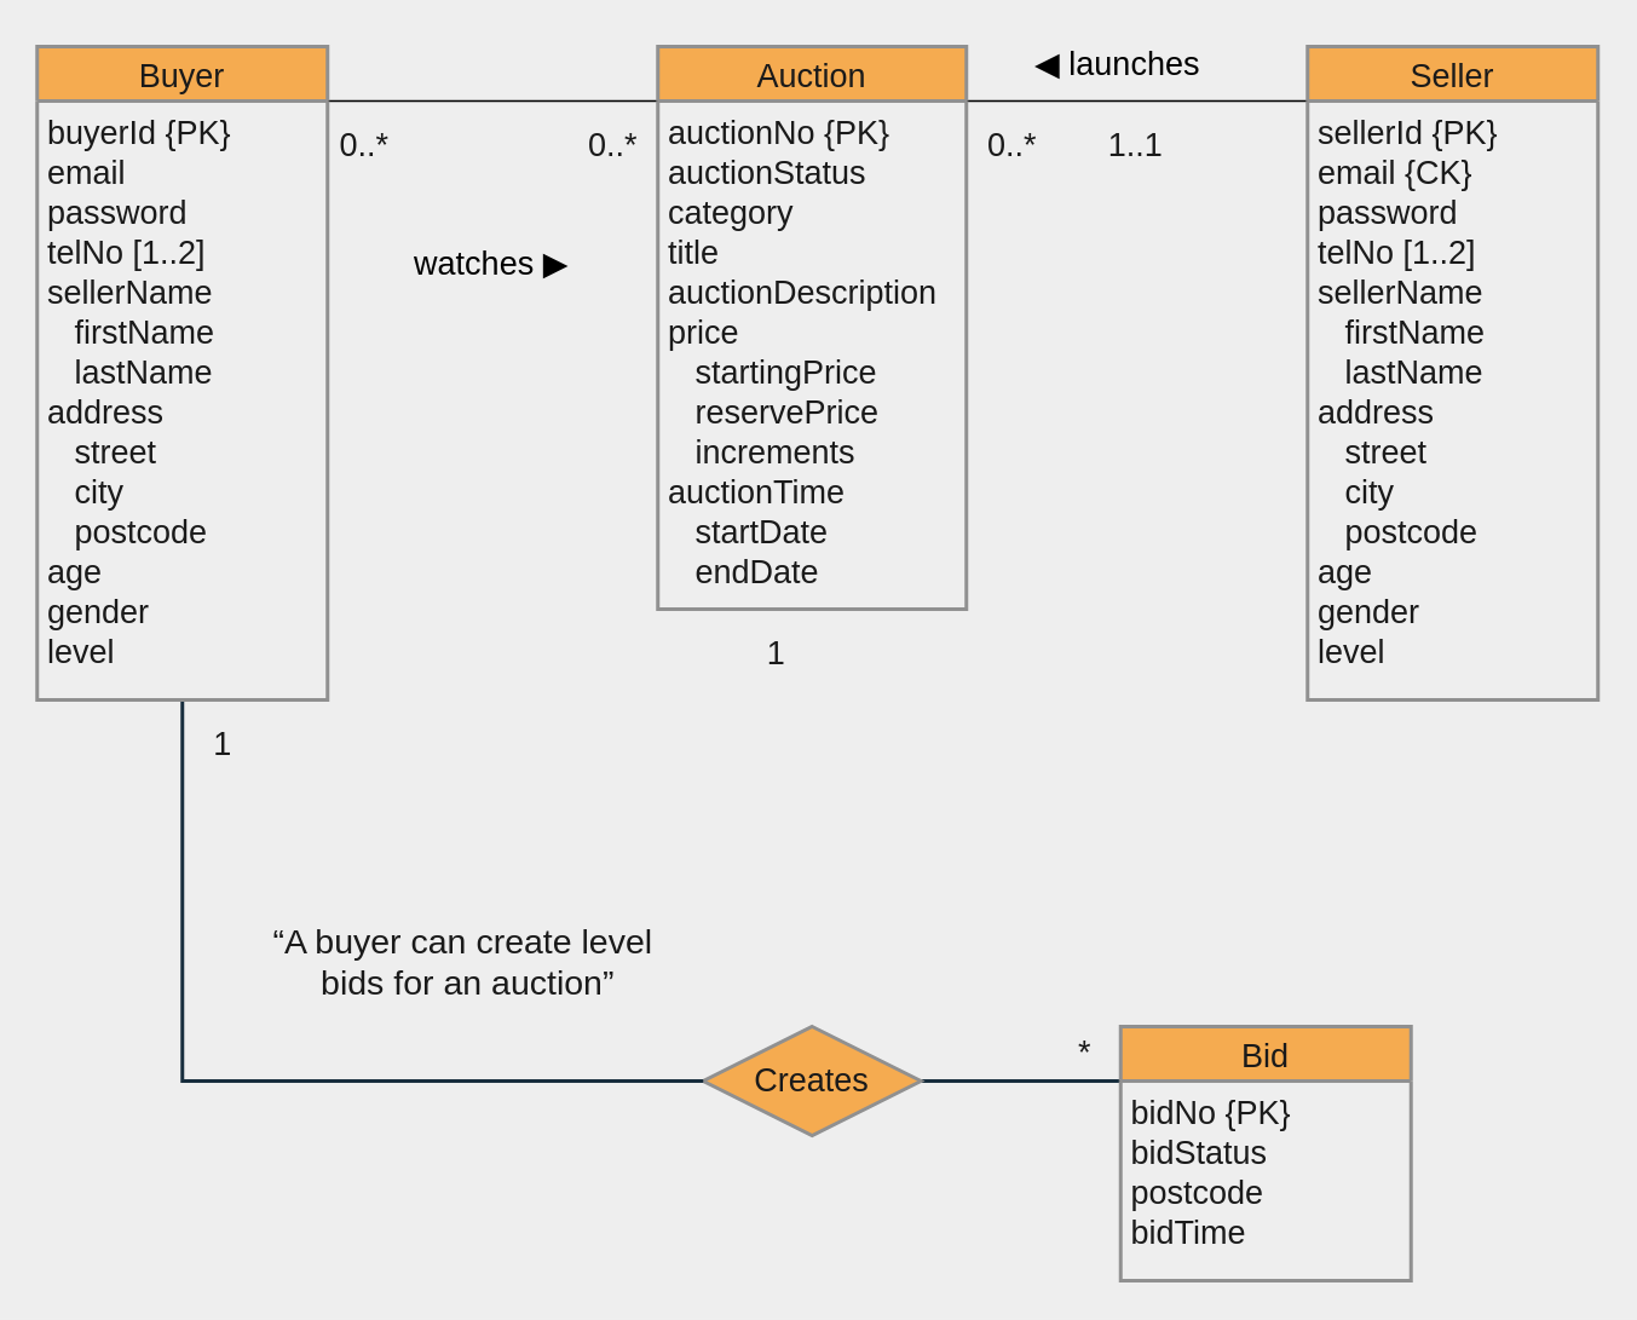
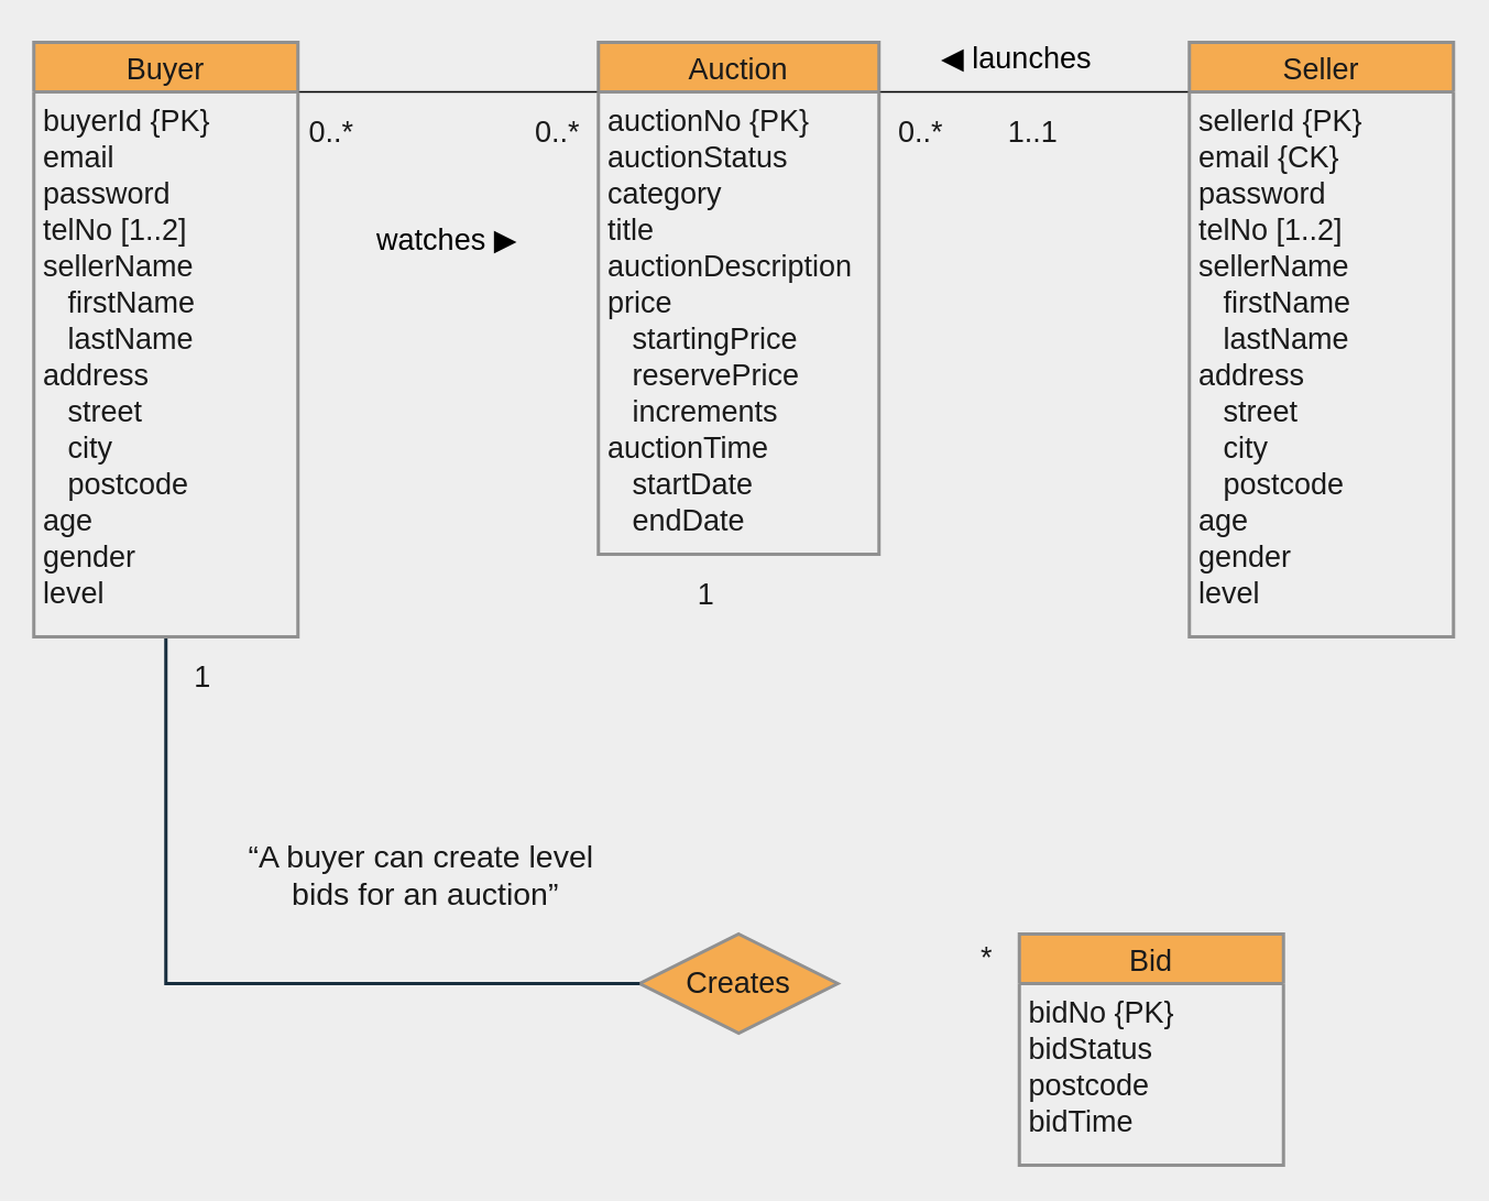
- <mxCell id="2" style="edgeStyle=none;orthogonalLoop=1;jettySize=auto;html=1;exitX=1;exitY=0.5;exitDx=0;exitDy=0;entryX=0;entryY=0;entryDx=0;entryDy=0;startArrow=none;startFill=0;endArrow=none;endFill=0;strokeWidth=2;fontSize=18;strokeColor=#182E3E;fontColor=#1A1A1A;labelBackgroundColor=#EEEEEE;" parent="1" source="3" target="17" edge="1"><mxGeometry relative="1" as="geometry" /></mxCell>
